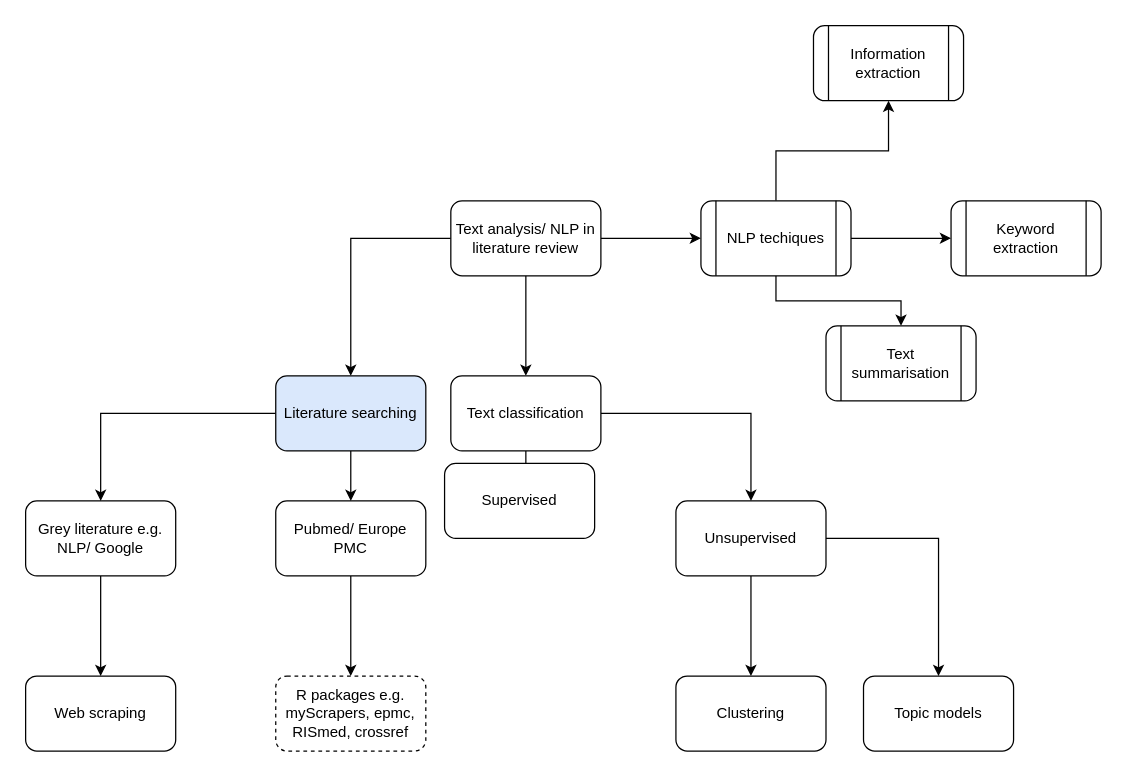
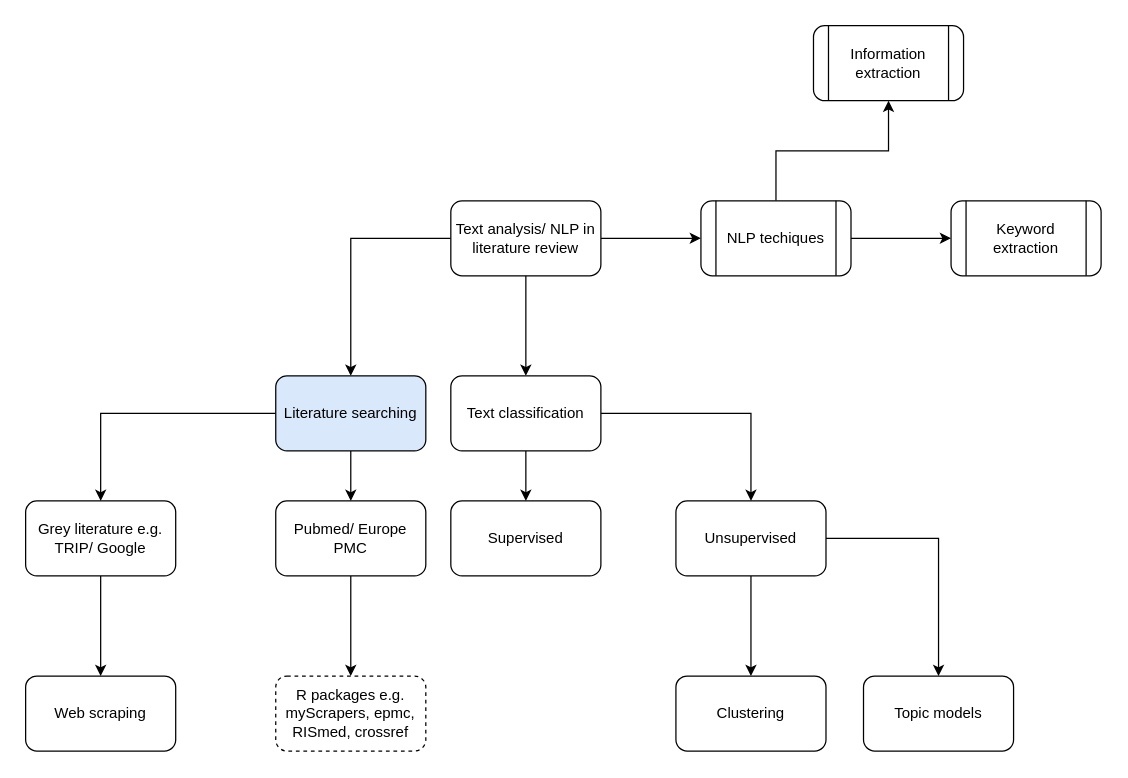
- <mxCell id="24" value="" style="edgeStyle=orthogonalEdgeStyle;rounded=0;orthogonalLoop=1;jettySize=auto;html=1;" edge="1" parent="1" source="27" target="28"><mxGeometry relative="1" as="geometry" /></mxCell>
- <mxCell id="28" value="Text summarisation" style="shape=process;whiteSpace=wrap;html=1;backgroundOutline=1;rounded=1;" vertex="1" parent="1"><mxGeometry x="660" y="260" width="120" height="60" as="geometry" /></mxCell>
- <mxCell id="18" value="Supervised" style="rounded=1;whiteSpace=wrap;html=1;" vertex="1" parent="1"><mxGeometry x="355" y="370" width="120" height="60" as="geometry" /></mxCell>
+ <mxCell id="18" value="Supervised" style="rounded=1;whiteSpace=wrap;html=1;" vertex="1" parent="1"><mxGeometry x="360" y="400" width="120" height="60" as="geometry" /></mxCell>
- <mxCell id="12" value="Grey literature e.g.&lt;br&gt;NLP/ Google" style="rounded=1;whiteSpace=wrap;html=1;" vertex="1" parent="1"><mxGeometry x="20" y="400" width="120" height="60" as="geometry" /></mxCell>
+ <mxCell id="12" value="Grey literature e.g.&lt;br&gt;TRIP/ Google" style="rounded=1;whiteSpace=wrap;html=1;" vertex="1" parent="1"><mxGeometry x="20" y="400" width="120" height="60" as="geometry" /></mxCell>
